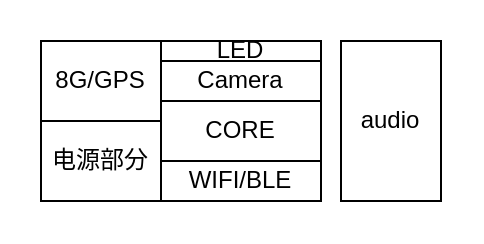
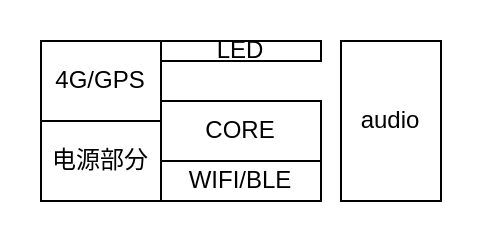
- <mxCell id="3" value="8G/GPS" style="rounded=0;whiteSpace=wrap;html=1;" vertex="1" parent="1"><mxGeometry x="20" y="20" width="60" height="40" as="geometry" /></mxCell>
+ <mxCell id="3" value="4G/GPS" style="rounded=0;whiteSpace=wrap;html=1;" vertex="1" parent="1"><mxGeometry x="20" y="20" width="60" height="40" as="geometry" /></mxCell>
- <mxCell id="5" value="Camera" style="rounded=0;whiteSpace=wrap;html=1;" vertex="1" parent="1"><mxGeometry x="80" y="30" width="80" height="20" as="geometry" /></mxCell>
